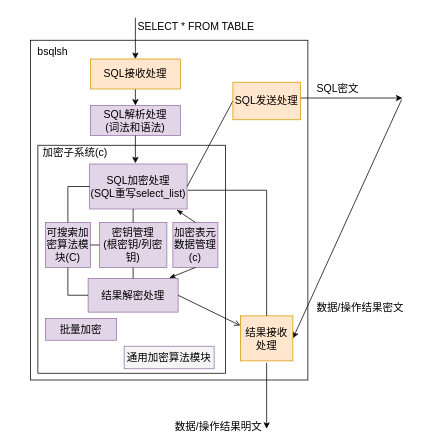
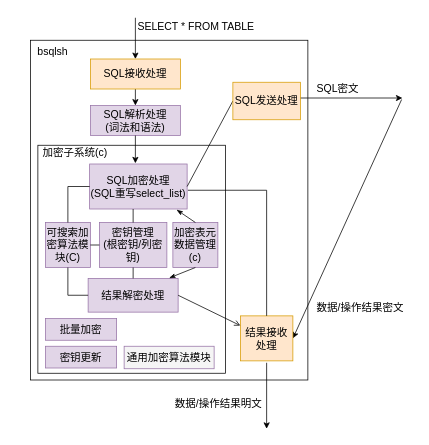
+ <mxCell id="36" value="密钥更新" style="rounded=0;whiteSpace=wrap;html=1;fillColor=#e1d5e7;strokeColor=#9673a6;fontSize=14;" vertex="1" parent="1"><mxGeometry x="60" y="461" width="95" height="29" as="geometry" /></mxCell>
- <mxCell id="14" value="数据/操作结果明文" style="text;strokeColor=none;align=center;fillColor=none;html=1;verticalAlign=middle;whiteSpace=wrap;rounded=0;fontSize=14;" vertex="1" parent="1"><mxGeometry x="226" y="553" width="130" height="30" as="geometry" /></mxCell>
+ <mxCell id="14" value="数据/操作结果明文" style="text;strokeColor=none;align=center;fillColor=none;html=1;verticalAlign=middle;whiteSpace=wrap;rounded=0;fontSize=14;" vertex="1" parent="1"><mxGeometry x="226" y="523" width="130" height="30" as="geometry" /></mxCell>
